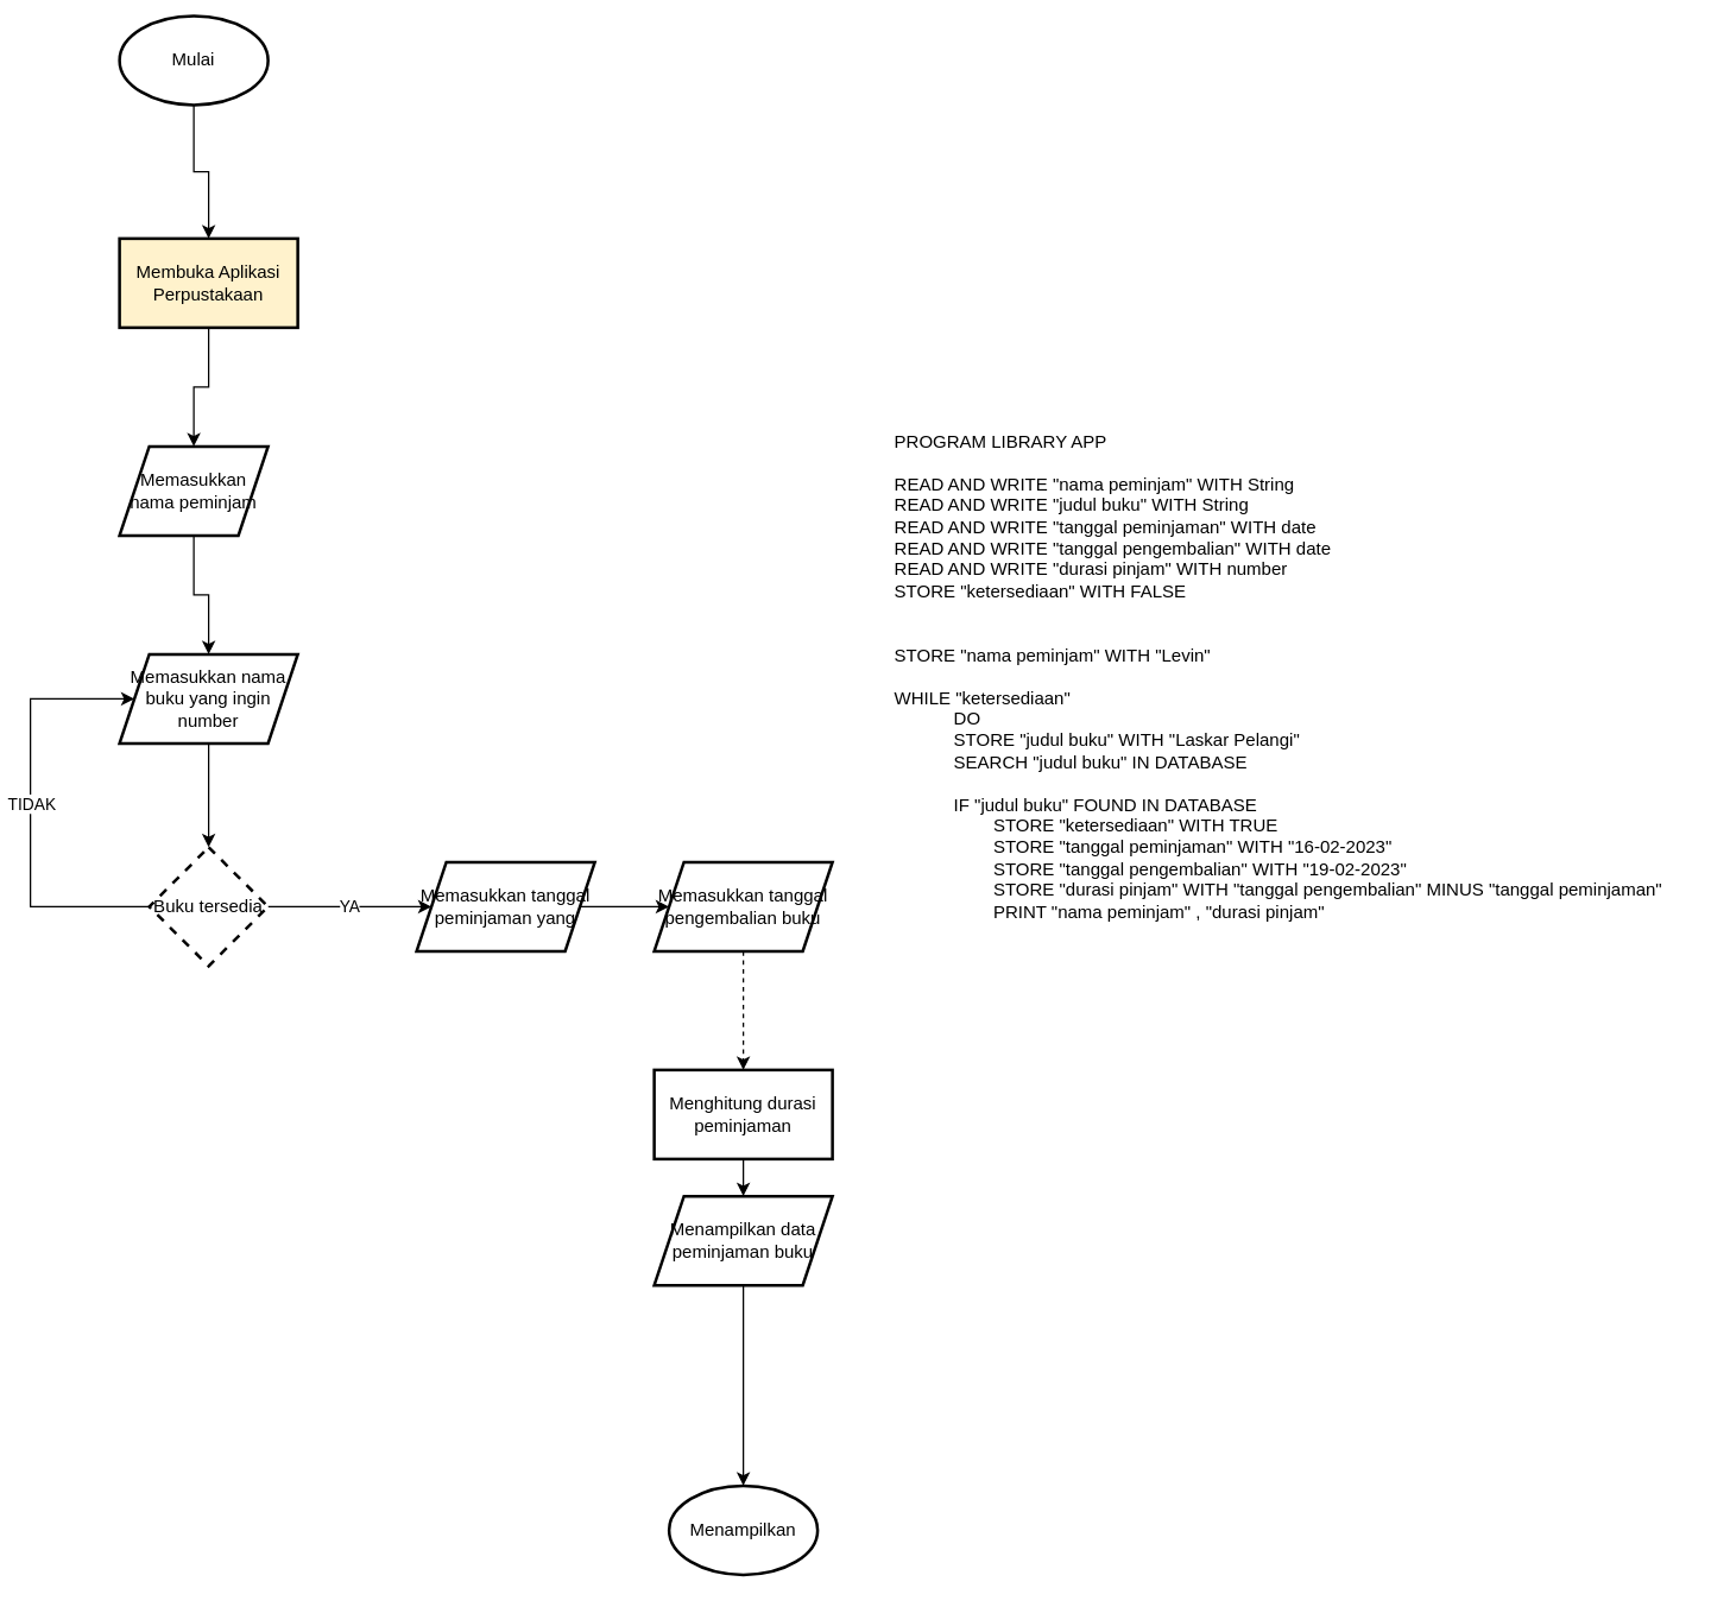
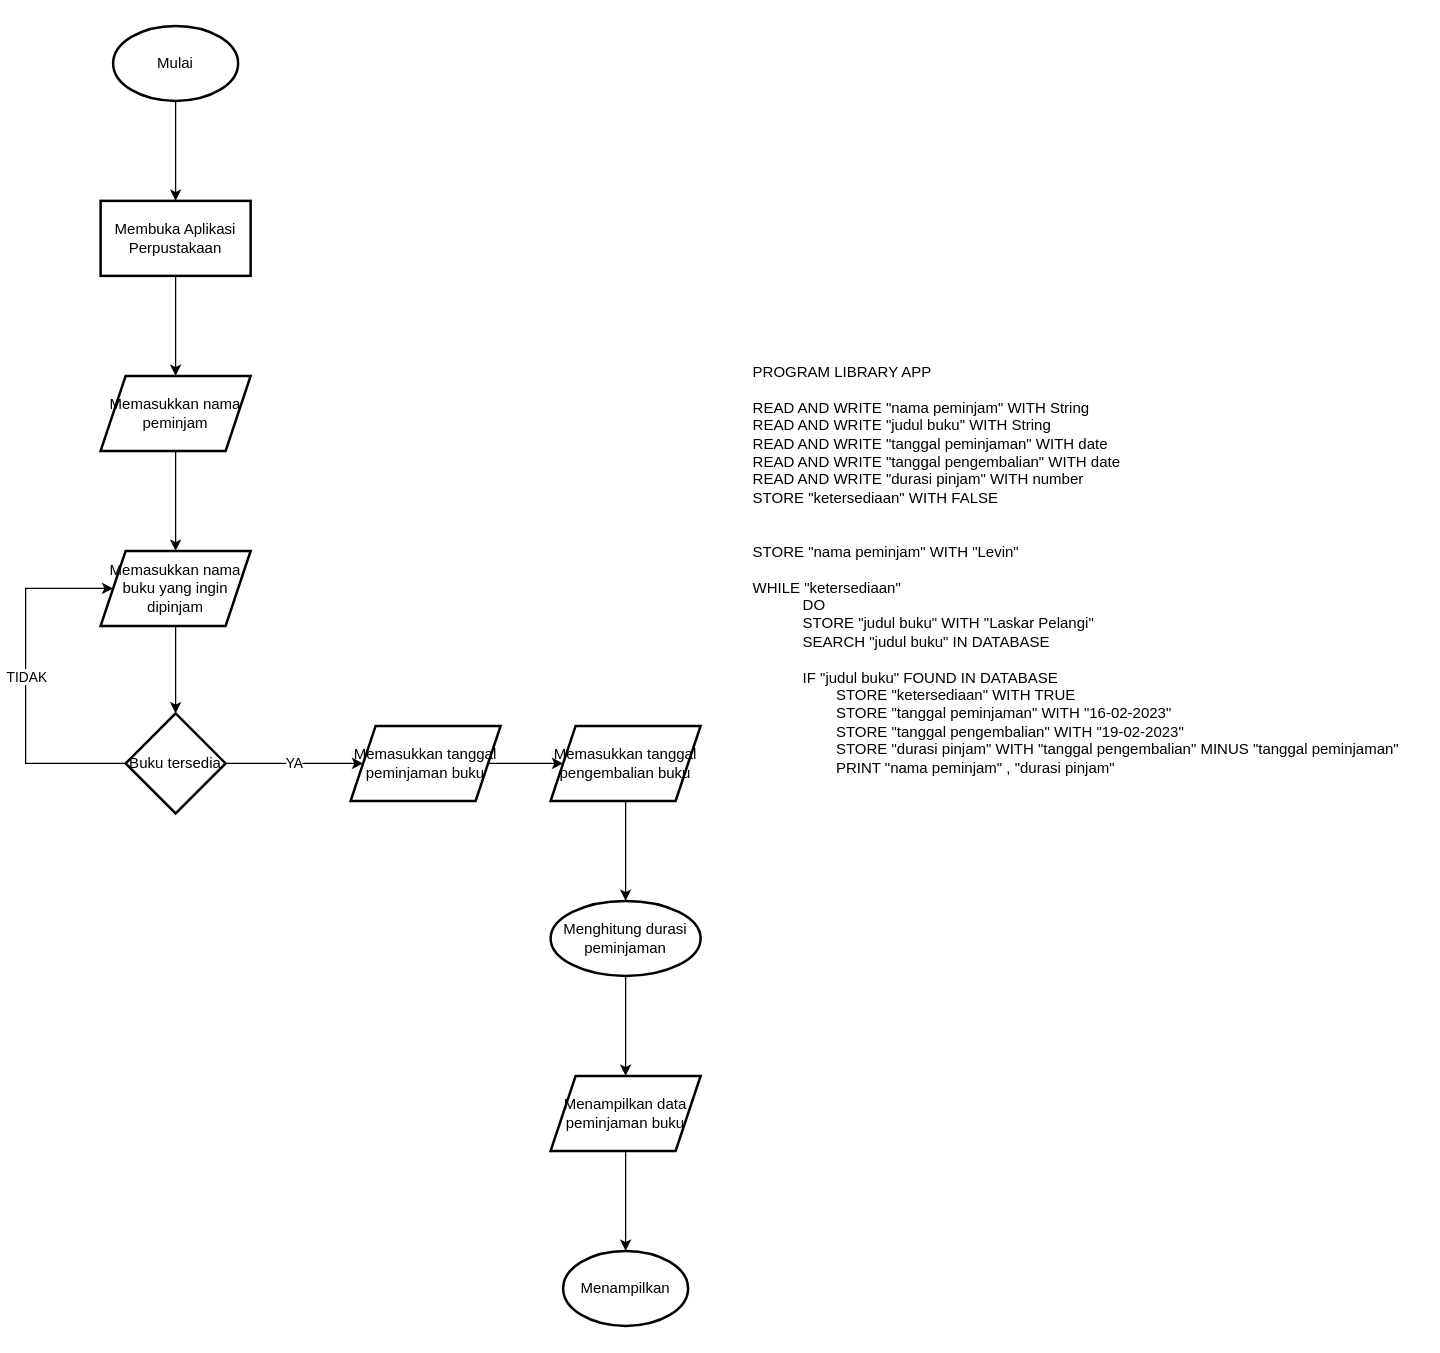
- <mxCell id="3" value="Mulai" style="strokeWidth=2;html=1;shape=mxgraph.flowchart.start_1;whiteSpace=wrap;" vertex="1" parent="1"><mxGeometry x="80" y="10" width="100" height="60" as="geometry" /></mxCell>
+ <mxCell id="3" value="Mulai" style="strokeWidth=2;html=1;shape=mxgraph.flowchart.start_1;whiteSpace=wrap;" vertex="1" parent="1"><mxGeometry x="90" y="20" width="100" height="60" as="geometry" /></mxCell>
- <mxCell id="5" value="Membuka Aplikasi Perpustakaan" style="whiteSpace=wrap;html=1;strokeWidth=2;fillColor=#fff2cc;" vertex="1" parent="1"><mxGeometry x="80" y="160" width="120" height="60" as="geometry" /></mxCell>
+ <mxCell id="5" value="Membuka Aplikasi Perpustakaan" style="whiteSpace=wrap;html=1;strokeWidth=2;" vertex="1" parent="1"><mxGeometry x="80" y="160" width="120" height="60" as="geometry" /></mxCell>
- <mxCell id="19" value="Memasukkan nama peminjam" style="shape=parallelogram;perimeter=parallelogramPerimeter;whiteSpace=wrap;html=1;fixedSize=1;strokeWidth=2;" vertex="1" parent="1"><mxGeometry x="80" y="300" width="100" height="60" as="geometry" /></mxCell>
+ <mxCell id="19" value="Memasukkan nama peminjam" style="shape=parallelogram;perimeter=parallelogramPerimeter;whiteSpace=wrap;html=1;fixedSize=1;strokeWidth=2;" vertex="1" parent="1"><mxGeometry x="80" y="300" width="120" height="60" as="geometry" /></mxCell>
- <mxCell id="7" value="&lt;font style=&quot;font-size: 12px;&quot;&gt;Memasukkan nama buku yang ingin number&lt;/font&gt;" style="shape=parallelogram;perimeter=parallelogramPerimeter;html=1;fixedSize=1;strokeWidth=2;align=center;gradientColor=none;fillColor=default;rounded=0;shadow=0;horizontal=1;verticalAlign=middle;whiteSpace=wrap;" vertex="1" parent="1"><mxGeometry x="80" y="440" width="120" height="60" as="geometry" /></mxCell>
+ <mxCell id="7" value="&lt;font style=&quot;font-size: 12px;&quot;&gt;Memasukkan nama buku yang ingin dipinjam&lt;/font&gt;" style="shape=parallelogram;perimeter=parallelogramPerimeter;html=1;fixedSize=1;strokeWidth=2;align=center;gradientColor=none;fillColor=default;rounded=0;shadow=0;horizontal=1;verticalAlign=middle;whiteSpace=wrap;" vertex="1" parent="1"><mxGeometry x="80" y="440" width="120" height="60" as="geometry" /></mxCell>
- <mxCell id="11" value="Buku tersedia" style="rhombus;whiteSpace=wrap;html=1;strokeWidth=2;gradientColor=none;rounded=0;shadow=0;dashed=1;" vertex="1" parent="1"><mxGeometry x="100" y="570" width="80" height="80" as="geometry" /></mxCell>
+ <mxCell id="11" value="Buku tersedia" style="rhombus;whiteSpace=wrap;html=1;strokeWidth=2;gradientColor=none;rounded=0;shadow=0;" vertex="1" parent="1"><mxGeometry x="100" y="570" width="80" height="80" as="geometry" /></mxCell>
- <mxCell id="13" value="Memasukkan tanggal peminjaman yang" style="shape=parallelogram;perimeter=parallelogramPerimeter;whiteSpace=wrap;html=1;fixedSize=1;strokeWidth=2;gradientColor=none;rounded=0;shadow=0;" vertex="1" parent="1"><mxGeometry x="280" y="580" width="120" height="60" as="geometry" /></mxCell>
+ <mxCell id="13" value="Memasukkan tanggal peminjaman buku" style="shape=parallelogram;perimeter=parallelogramPerimeter;whiteSpace=wrap;html=1;fixedSize=1;strokeWidth=2;gradientColor=none;rounded=0;shadow=0;" vertex="1" parent="1"><mxGeometry x="280" y="580" width="120" height="60" as="geometry" /></mxCell>
- <mxCell id="14" value="" style="edgeStyle=orthogonalEdgeStyle;rounded=0;orthogonalLoop=1;jettySize=auto;html=1;dashed=1;" edge="1" parent="1" source="15" target="17"><mxGeometry relative="1" as="geometry" /></mxCell>
+ <mxCell id="14" value="" style="edgeStyle=orthogonalEdgeStyle;rounded=0;orthogonalLoop=1;jettySize=auto;html=1;" edge="1" parent="1" source="15" target="17"><mxGeometry relative="1" as="geometry" /></mxCell>
- <mxCell id="17" value="Menghitung durasi peminjaman" style="whiteSpace=wrap;html=1;strokeWidth=2;gradientColor=none;rounded=0;shadow=0;" vertex="1" parent="1"><mxGeometry x="440" y="720" width="120" height="60" as="geometry" /></mxCell>
+ <mxCell id="17" value="Menghitung durasi peminjaman" style="ellipse;whiteSpace=wrap;html=1;strokeWidth=2;gradientColor=none;shadow=0;" vertex="1" parent="1"><mxGeometry x="440" y="720" width="120" height="60" as="geometry" /></mxCell>
- <mxCell id="21" value="Menampilkan data peminjaman buku" style="shape=parallelogram;perimeter=parallelogramPerimeter;whiteSpace=wrap;html=1;fixedSize=1;strokeWidth=2;gradientColor=none;rounded=0;shadow=0;" vertex="1" parent="1"><mxGeometry x="440" y="805" width="120" height="60" as="geometry" /></mxCell>
+ <mxCell id="21" value="Menampilkan data peminjaman buku" style="shape=parallelogram;perimeter=parallelogramPerimeter;whiteSpace=wrap;html=1;fixedSize=1;strokeWidth=2;gradientColor=none;rounded=0;shadow=0;" vertex="1" parent="1"><mxGeometry x="440" y="860" width="120" height="60" as="geometry" /></mxCell>
